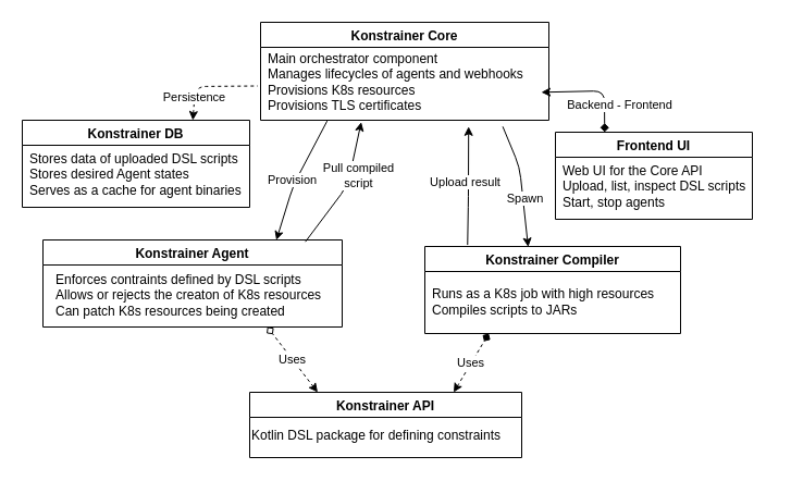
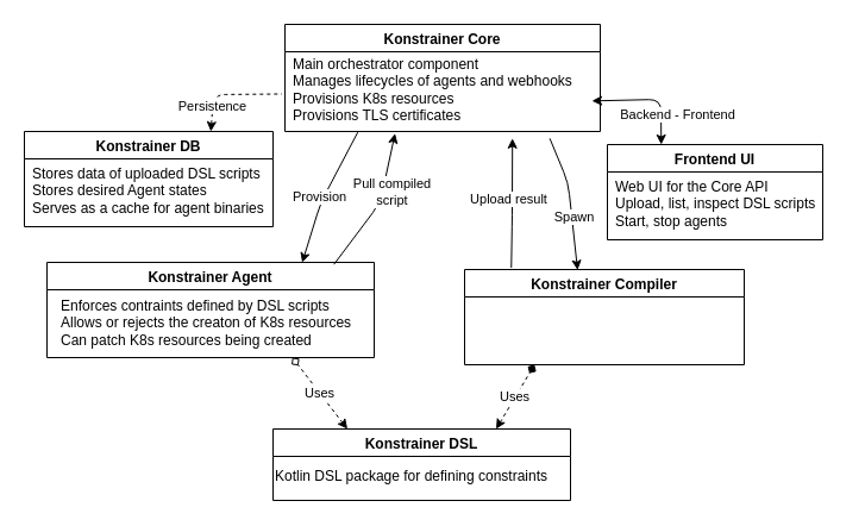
- <mxCell id="15" value="Backend - Frontend" style="endArrow=diamond;startArrow=classic;html=1;exitX=1;exitY=0.633;exitDx=0;exitDy=0;entryX=0.25;entryY=0;entryDx=0;entryDy=0;exitPerimeter=0;endFill=1;startFill=1;" parent="1" source="3" target="4" edge="1"><mxGeometry x="0.481" y="14" width="50" height="50" relative="1" as="geometry"><mxPoint x="155.25" y="120" as="sourcePoint" /><mxPoint x="246.5" y="88" as="targetPoint" /><Array as="points"><mxPoint x="555" y="83" /></Array><mxPoint as="offset" /></mxGeometry></mxCell>
+ <mxCell id="15" value="Backend - Frontend" style="endArrow=classic;startArrow=classic;html=1;exitX=1;exitY=0.633;exitDx=0;exitDy=0;entryX=0.25;entryY=0;entryDx=0;entryDy=0;exitPerimeter=0;endFill=1;startFill=1;" parent="1" source="3" target="4" edge="1"><mxGeometry x="0.481" y="14" width="50" height="50" relative="1" as="geometry"><mxPoint x="155.25" y="120" as="sourcePoint" /><mxPoint x="246.5" y="88" as="targetPoint" /><Array as="points"><mxPoint x="555" y="83" /></Array><mxPoint as="offset" /></mxGeometry></mxCell>
- <mxCell id="9" value="Runs as a K8s job with high resources&lt;br&gt;Compiles scripts to JARs" style="text;html=1;align=left;verticalAlign=middle;resizable=0;points=[];autosize=1;strokeColor=none;fillColor=none;" parent="8" vertex="1"><mxGeometry x="5" y="30" width="222" height="41" as="geometry" /></mxCell>
- <mxCell id="12" value="Konstrainer API" style="swimlane;" parent="1" vertex="1"><mxGeometry x="229" y="360" width="250" height="60" as="geometry" /></mxCell>
+ <mxCell id="12" value="Konstrainer DSL" style="swimlane;" parent="1" vertex="1"><mxGeometry x="229" y="360" width="250" height="60" as="geometry" /></mxCell>
